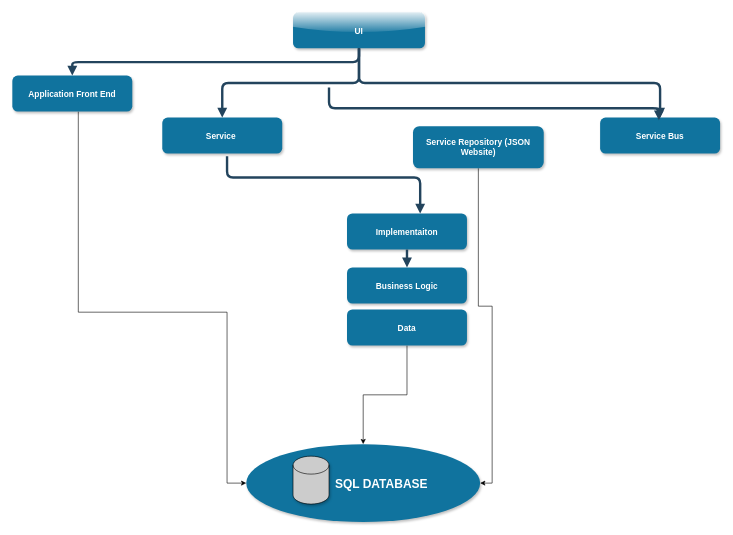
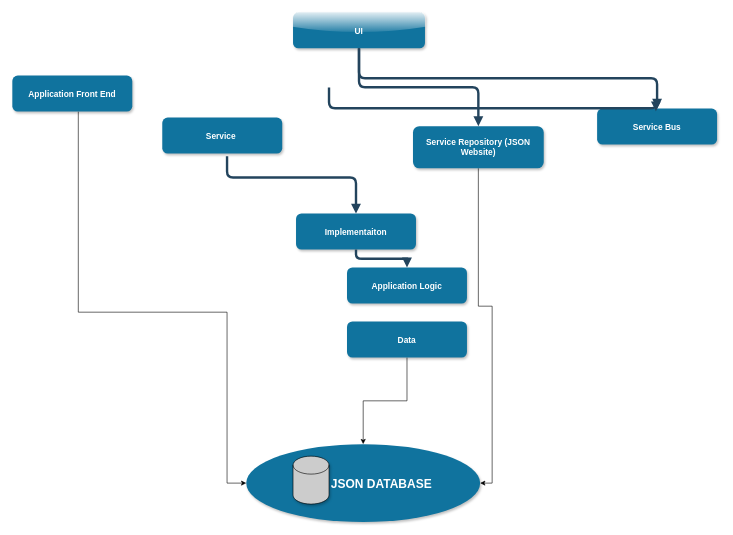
- <mxCell id="14" value="" style="edgeStyle=elbowEdgeStyle;elbow=vertical;strokeWidth=4;endArrow=block;endFill=1;fontStyle=1;strokeColor=#23445D;" parent="1" source="2" target="4" edge="1"><mxGeometry x="22" y="165.5" width="100" height="100" as="geometry"><mxPoint x="-250" y="5.5" as="sourcePoint" /><mxPoint x="-150" y="-94.5" as="targetPoint" /></mxGeometry></mxCell>
- <mxCell id="13" value="" style="edgeStyle=elbowEdgeStyle;elbow=vertical;strokeWidth=4;endArrow=block;endFill=1;fontStyle=1;strokeColor=#23445D;" parent="1" source="2" target="5" edge="1"><mxGeometry x="22" y="165.5" width="100" height="100" as="geometry"><mxPoint x="-250" y="5.5" as="sourcePoint" /><mxPoint x="-150" y="-94.5" as="targetPoint" /></mxGeometry></mxCell>
+ <mxCell id="13" value="" style="edgeStyle=elbowEdgeStyle;elbow=vertical;strokeWidth=4;endArrow=block;endFill=1;fontStyle=1;strokeColor=#23445D;" parent="1" source="2" target="7" edge="1"><mxGeometry x="22" y="165.5" width="100" height="100" as="geometry"><mxPoint x="-250" y="5.5" as="sourcePoint" /><mxPoint x="-150" y="-94.5" as="targetPoint" /></mxGeometry></mxCell>
- <mxCell id="8" value="Service Bus" style="rounded=1;fillColor=#10739E;strokeColor=none;shadow=1;gradientColor=none;fontStyle=1;fontColor=#FFFFFF;fontSize=14;" parent="1" vertex="1"><mxGeometry x="1000" y="195.5" width="200" height="60" as="geometry" /></mxCell>
+ <mxCell id="8" value="Service Bus" style="rounded=1;fillColor=#10739E;strokeColor=none;shadow=1;gradientColor=none;fontStyle=1;fontColor=#FFFFFF;fontSize=14;" parent="1" vertex="1"><mxGeometry x="995" y="180.5" width="200" height="60" as="geometry" /></mxCell>
- <mxCell id="10" value="Implementaiton" style="rounded=1;fillColor=#10739E;strokeColor=none;shadow=1;gradientColor=none;fontStyle=1;fontColor=#FFFFFF;fontSize=14;" parent="1" vertex="1"><mxGeometry x="578" y="355.5" width="200" height="60" as="geometry" /></mxCell>
+ <mxCell id="10" value="Implementaiton" style="rounded=1;fillColor=#10739E;strokeColor=none;shadow=1;gradientColor=none;fontStyle=1;fontColor=#FFFFFF;fontSize=14;" parent="1" vertex="1"><mxGeometry x="493" y="355.5" width="200" height="60" as="geometry" /></mxCell>
- <mxCell id="11" value="Business Logic" style="rounded=1;fillColor=#10739E;strokeColor=none;shadow=1;gradientColor=none;fontStyle=1;fontColor=#FFFFFF;fontSize=14;" parent="1" vertex="1"><mxGeometry x="578" y="445.5" width="200" height="60" as="geometry" /></mxCell>
+ <mxCell id="11" value="Application Logic" style="rounded=1;fillColor=#10739E;strokeColor=none;shadow=1;gradientColor=none;fontStyle=1;fontColor=#FFFFFF;fontSize=14;" parent="1" vertex="1"><mxGeometry x="578" y="445.5" width="200" height="60" as="geometry" /></mxCell>
- <mxCell id="12" value="Data" style="rounded=1;fillColor=#10739E;strokeColor=none;shadow=1;gradientColor=none;fontStyle=1;fontColor=#FFFFFF;fontSize=14;" parent="1" vertex="1"><mxGeometry x="578" y="515.5" width="200" height="60" as="geometry" /></mxCell>
+ <mxCell id="12" value="Data" style="rounded=1;fillColor=#10739E;strokeColor=none;shadow=1;gradientColor=none;fontStyle=1;fontColor=#FFFFFF;fontSize=14;" parent="1" vertex="1"><mxGeometry x="578" y="535.5" width="200" height="60" as="geometry" /></mxCell>
- <mxCell id="19" value="&lt;font style=&quot;font-size: 20px&quot;&gt;&lt;font style=&quot;font-size: 20px&quot;&gt;&amp;nbsp; &amp;nbsp; &amp;nbsp; &amp;nbsp; &amp;nbsp; &amp;nbsp;SQL DAT&lt;/font&gt;ABASE&lt;/font&gt;" style="ellipse;whiteSpace=wrap;html=1;rounded=1;shadow=1;fontSize=14;fontColor=#FFFFFF;fontStyle=1;strokeColor=none;fillColor=#10739E;" parent="1" vertex="1"><mxGeometry x="410" y="740" width="390" height="130" as="geometry" /></mxCell>
+ <mxCell id="19" value="&lt;font style=&quot;font-size: 20px&quot;&gt;&lt;font style=&quot;font-size: 20px&quot;&gt;&amp;nbsp; &amp;nbsp; &amp;nbsp; &amp;nbsp; &amp;nbsp; &amp;nbsp;JSON DAT&lt;/font&gt;ABASE&lt;/font&gt;" style="ellipse;whiteSpace=wrap;html=1;rounded=1;shadow=1;fontSize=14;fontColor=#FFFFFF;fontStyle=1;strokeColor=none;fillColor=#10739E;" parent="1" vertex="1"><mxGeometry x="410" y="740" width="390" height="130" as="geometry" /></mxCell>
